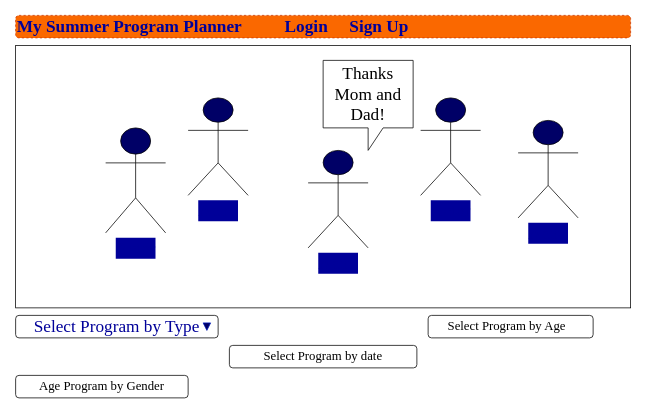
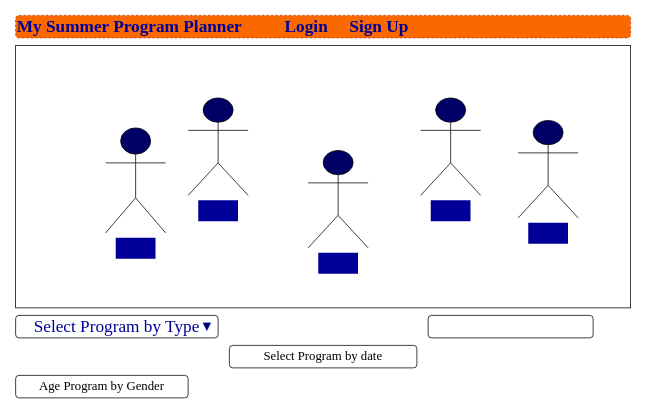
- <mxCell id="11" value="&lt;font&gt;&lt;span style=&quot;&quot;&gt;Thanks Mom and Dad!&lt;/span&gt;&lt;/font&gt;&lt;br&gt;&lt;span style=&quot;&quot;&gt;&lt;/span&gt;" style="shape=callout;whiteSpace=wrap;html=1;perimeter=calloutPerimeter;labelBackgroundColor=none;labelBorderColor=none;fontFamily=Garamond;fontSize=23;fontColor=#000000;fillColor=#FFFFFF;strokeColor=default;" parent="1" vertex="1"><mxGeometry x="430" y="80" width="120" height="120" as="geometry" /></mxCell>
- <mxCell id="14" value="Select Program by Age" style="text;html=1;strokeColor=none;fillColor=none;align=center;verticalAlign=middle;whiteSpace=wrap;rounded=0;fontFamily=Lucida Console;fontSize=17;" vertex="1" parent="1"><mxGeometry x="580" y="420" width="190" height="30" as="geometry" /></mxCell>
